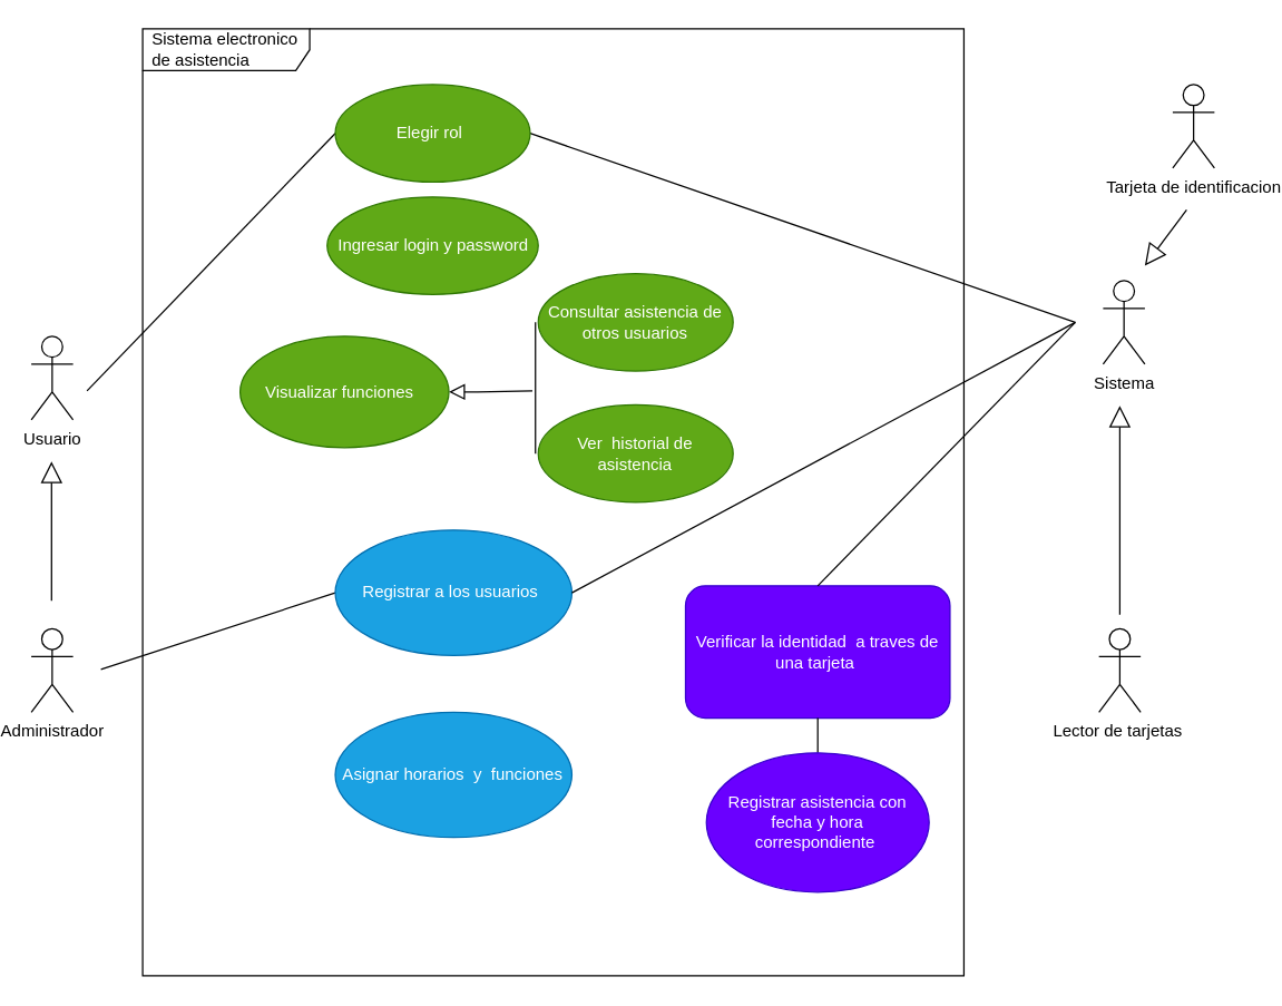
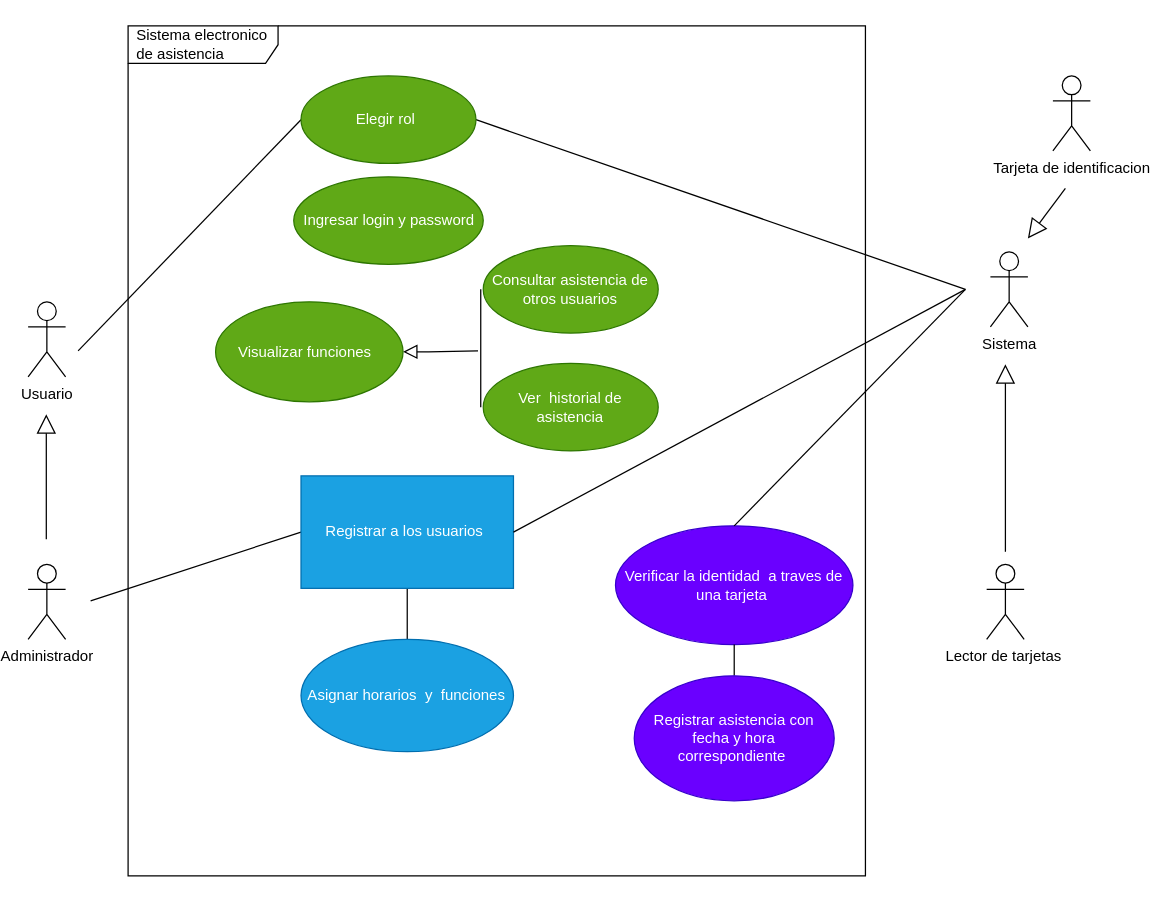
- <mxCell id="9" value="Registrar a los usuarios&amp;nbsp;" style="ellipse;whiteSpace=wrap;html=1;fillColor=#1ba1e2;fontColor=#ffffff;strokeColor=#006EAF;" parent="1" vertex="1"><mxGeometry x="238.36" y="380" width="170" height="90" as="geometry" /></mxCell>
+ <mxCell id="9" value="Registrar a los usuarios&amp;nbsp;" style="whiteSpace=wrap;html=1;fillColor=#1ba1e2;fontColor=#ffffff;strokeColor=#006EAF;rounded=0;" parent="1" vertex="1"><mxGeometry x="238.36" y="380" width="170" height="90" as="geometry" /></mxCell>
- <mxCell id="15" value="Verificar la identidad&amp;nbsp; a traves de una tarjeta&amp;nbsp;" style="whiteSpace=wrap;html=1;fillColor=#6a00ff;fontColor=#ffffff;strokeColor=#3700CC;rounded=1;" parent="1" vertex="1"><mxGeometry x="490" y="420" width="190" height="95" as="geometry" /></mxCell>
+ <mxCell id="15" value="Verificar la identidad&amp;nbsp; a traves de una tarjeta&amp;nbsp;" style="ellipse;whiteSpace=wrap;html=1;fillColor=#6a00ff;fontColor=#ffffff;strokeColor=#3700CC;" parent="1" vertex="1"><mxGeometry x="490" y="420" width="190" height="95" as="geometry" /></mxCell>
+ <mxCell id="8" style="edgeStyle=none;html=1;exitX=0.5;exitY=1;exitDx=0;exitDy=0;entryX=0.5;entryY=0;entryDx=0;entryDy=0;startArrow=none;startFill=0;endArrow=none;endFill=0;startSize=9;" edge="1" parent="1" source="9" target="29"><mxGeometry relative="1" as="geometry" /></mxCell>
